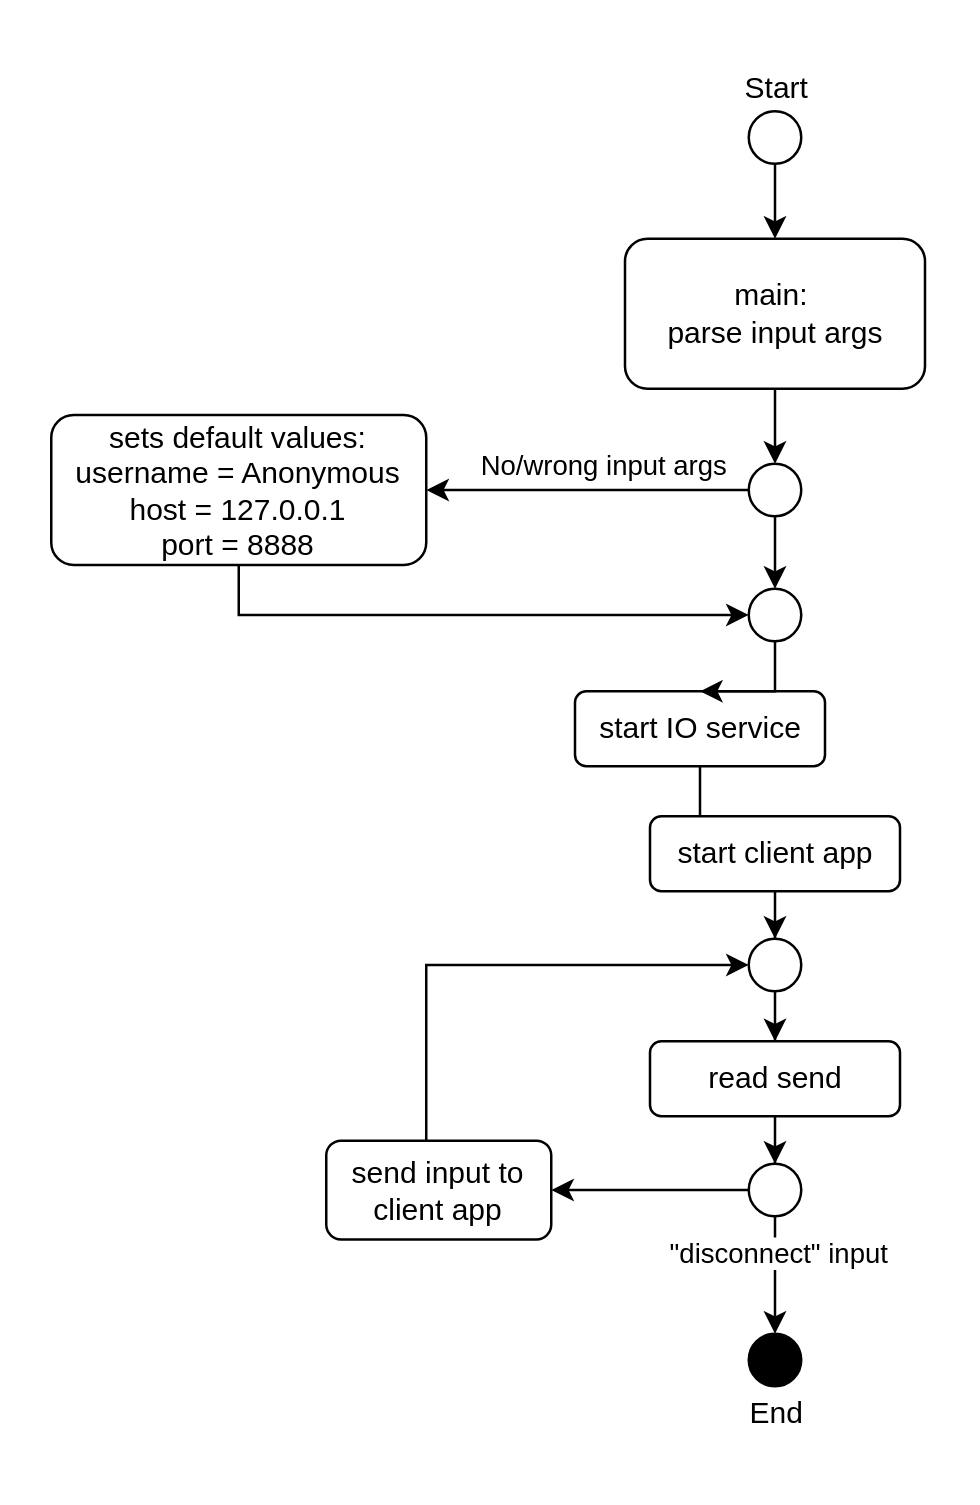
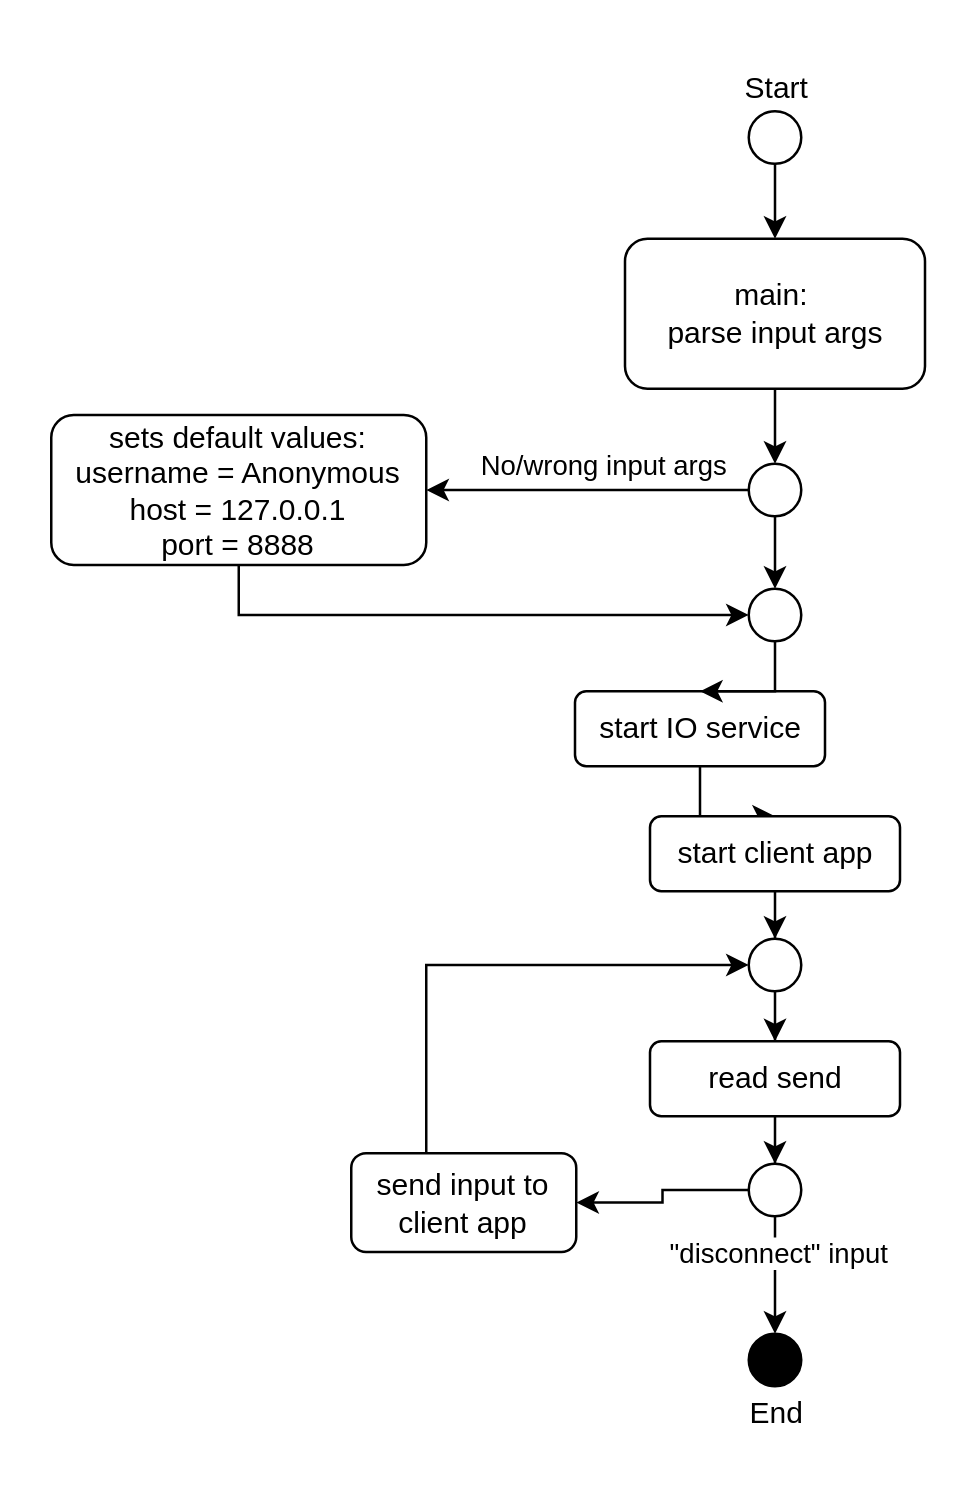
- <mxCell id="12" style="edgeStyle=orthogonalEdgeStyle;rounded=0;orthogonalLoop=1;jettySize=auto;html=1;entryX=0.5;entryY=0;entryDx=0;entryDy=0;endArrow=none;" parent="1" source="13" target="17" edge="1"><mxGeometry relative="1" as="geometry" /></mxCell>
+ <mxCell id="12" style="edgeStyle=orthogonalEdgeStyle;rounded=0;orthogonalLoop=1;jettySize=auto;html=1;entryX=0.5;entryY=0;entryDx=0;entryDy=0;" parent="1" source="13" target="17" edge="1"><mxGeometry relative="1" as="geometry" /></mxCell>
- <mxCell id="28" value="send input to client app" style="rounded=1;whiteSpace=wrap;html=1;" parent="1" vertex="1"><mxGeometry x="130" y="455.75" width="90" height="39.5" as="geometry" /></mxCell>
+ <mxCell id="28" value="send input to client app" style="rounded=1;whiteSpace=wrap;html=1;" parent="1" vertex="1"><mxGeometry x="140" y="460.75" width="90" height="39.5" as="geometry" /></mxCell>
